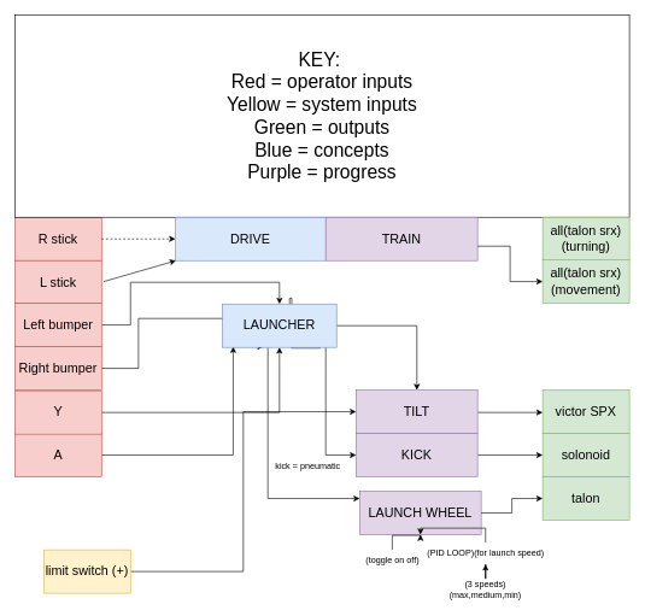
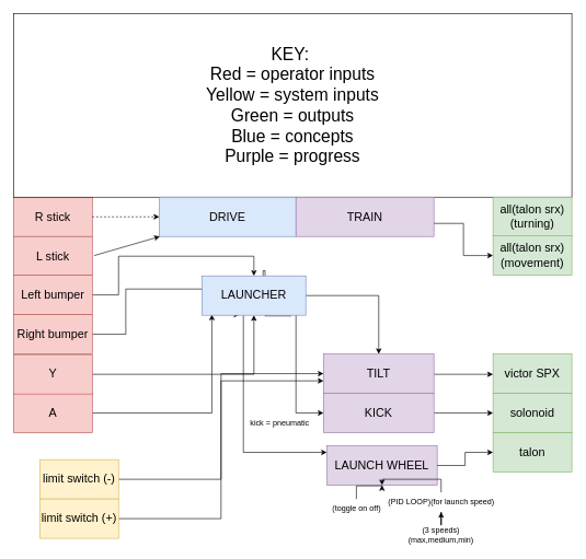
+ <mxCell id="33" style="edgeStyle=orthogonalEdgeStyle;rounded=0;orthogonalLoop=1;jettySize=auto;html=1;" edge="1" parent="1" source="34" target="26"><mxGeometry relative="1" as="geometry"><Array as="points"><mxPoint x="336" y="730" /><mxPoint x="336" y="580" /></Array></mxGeometry></mxCell>
+ <mxCell id="34" value="limit switch (-)" style="rounded=0;whiteSpace=wrap;html=1;fillColor=#fff2cc;strokeColor=#d6b656;fontSize=18;" vertex="1" parent="1"><mxGeometry x="60" y="700" width="120" height="60" as="geometry" /></mxCell>
